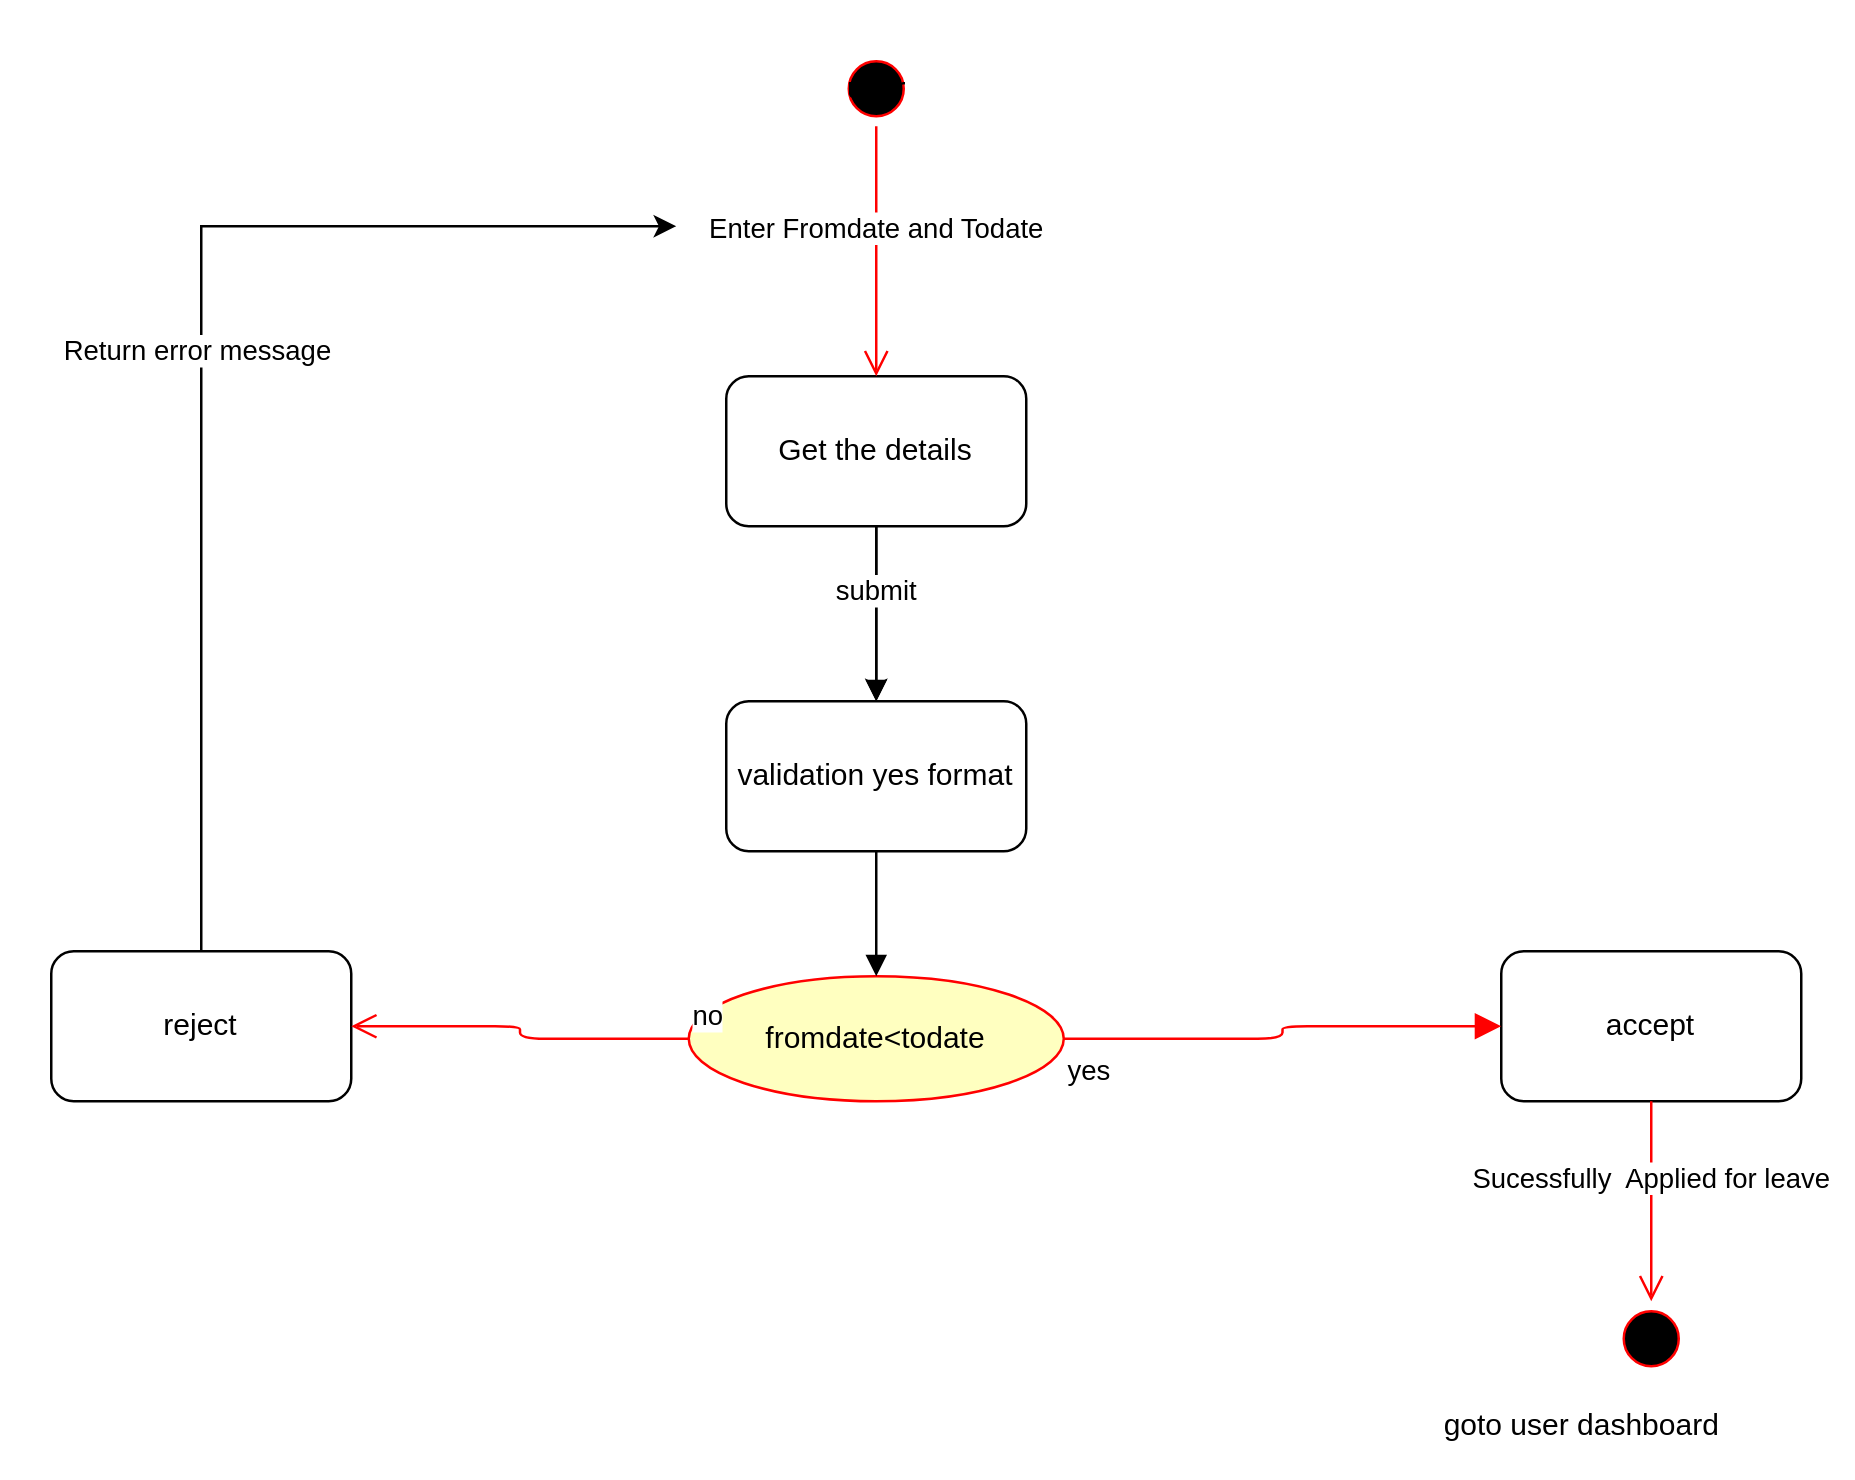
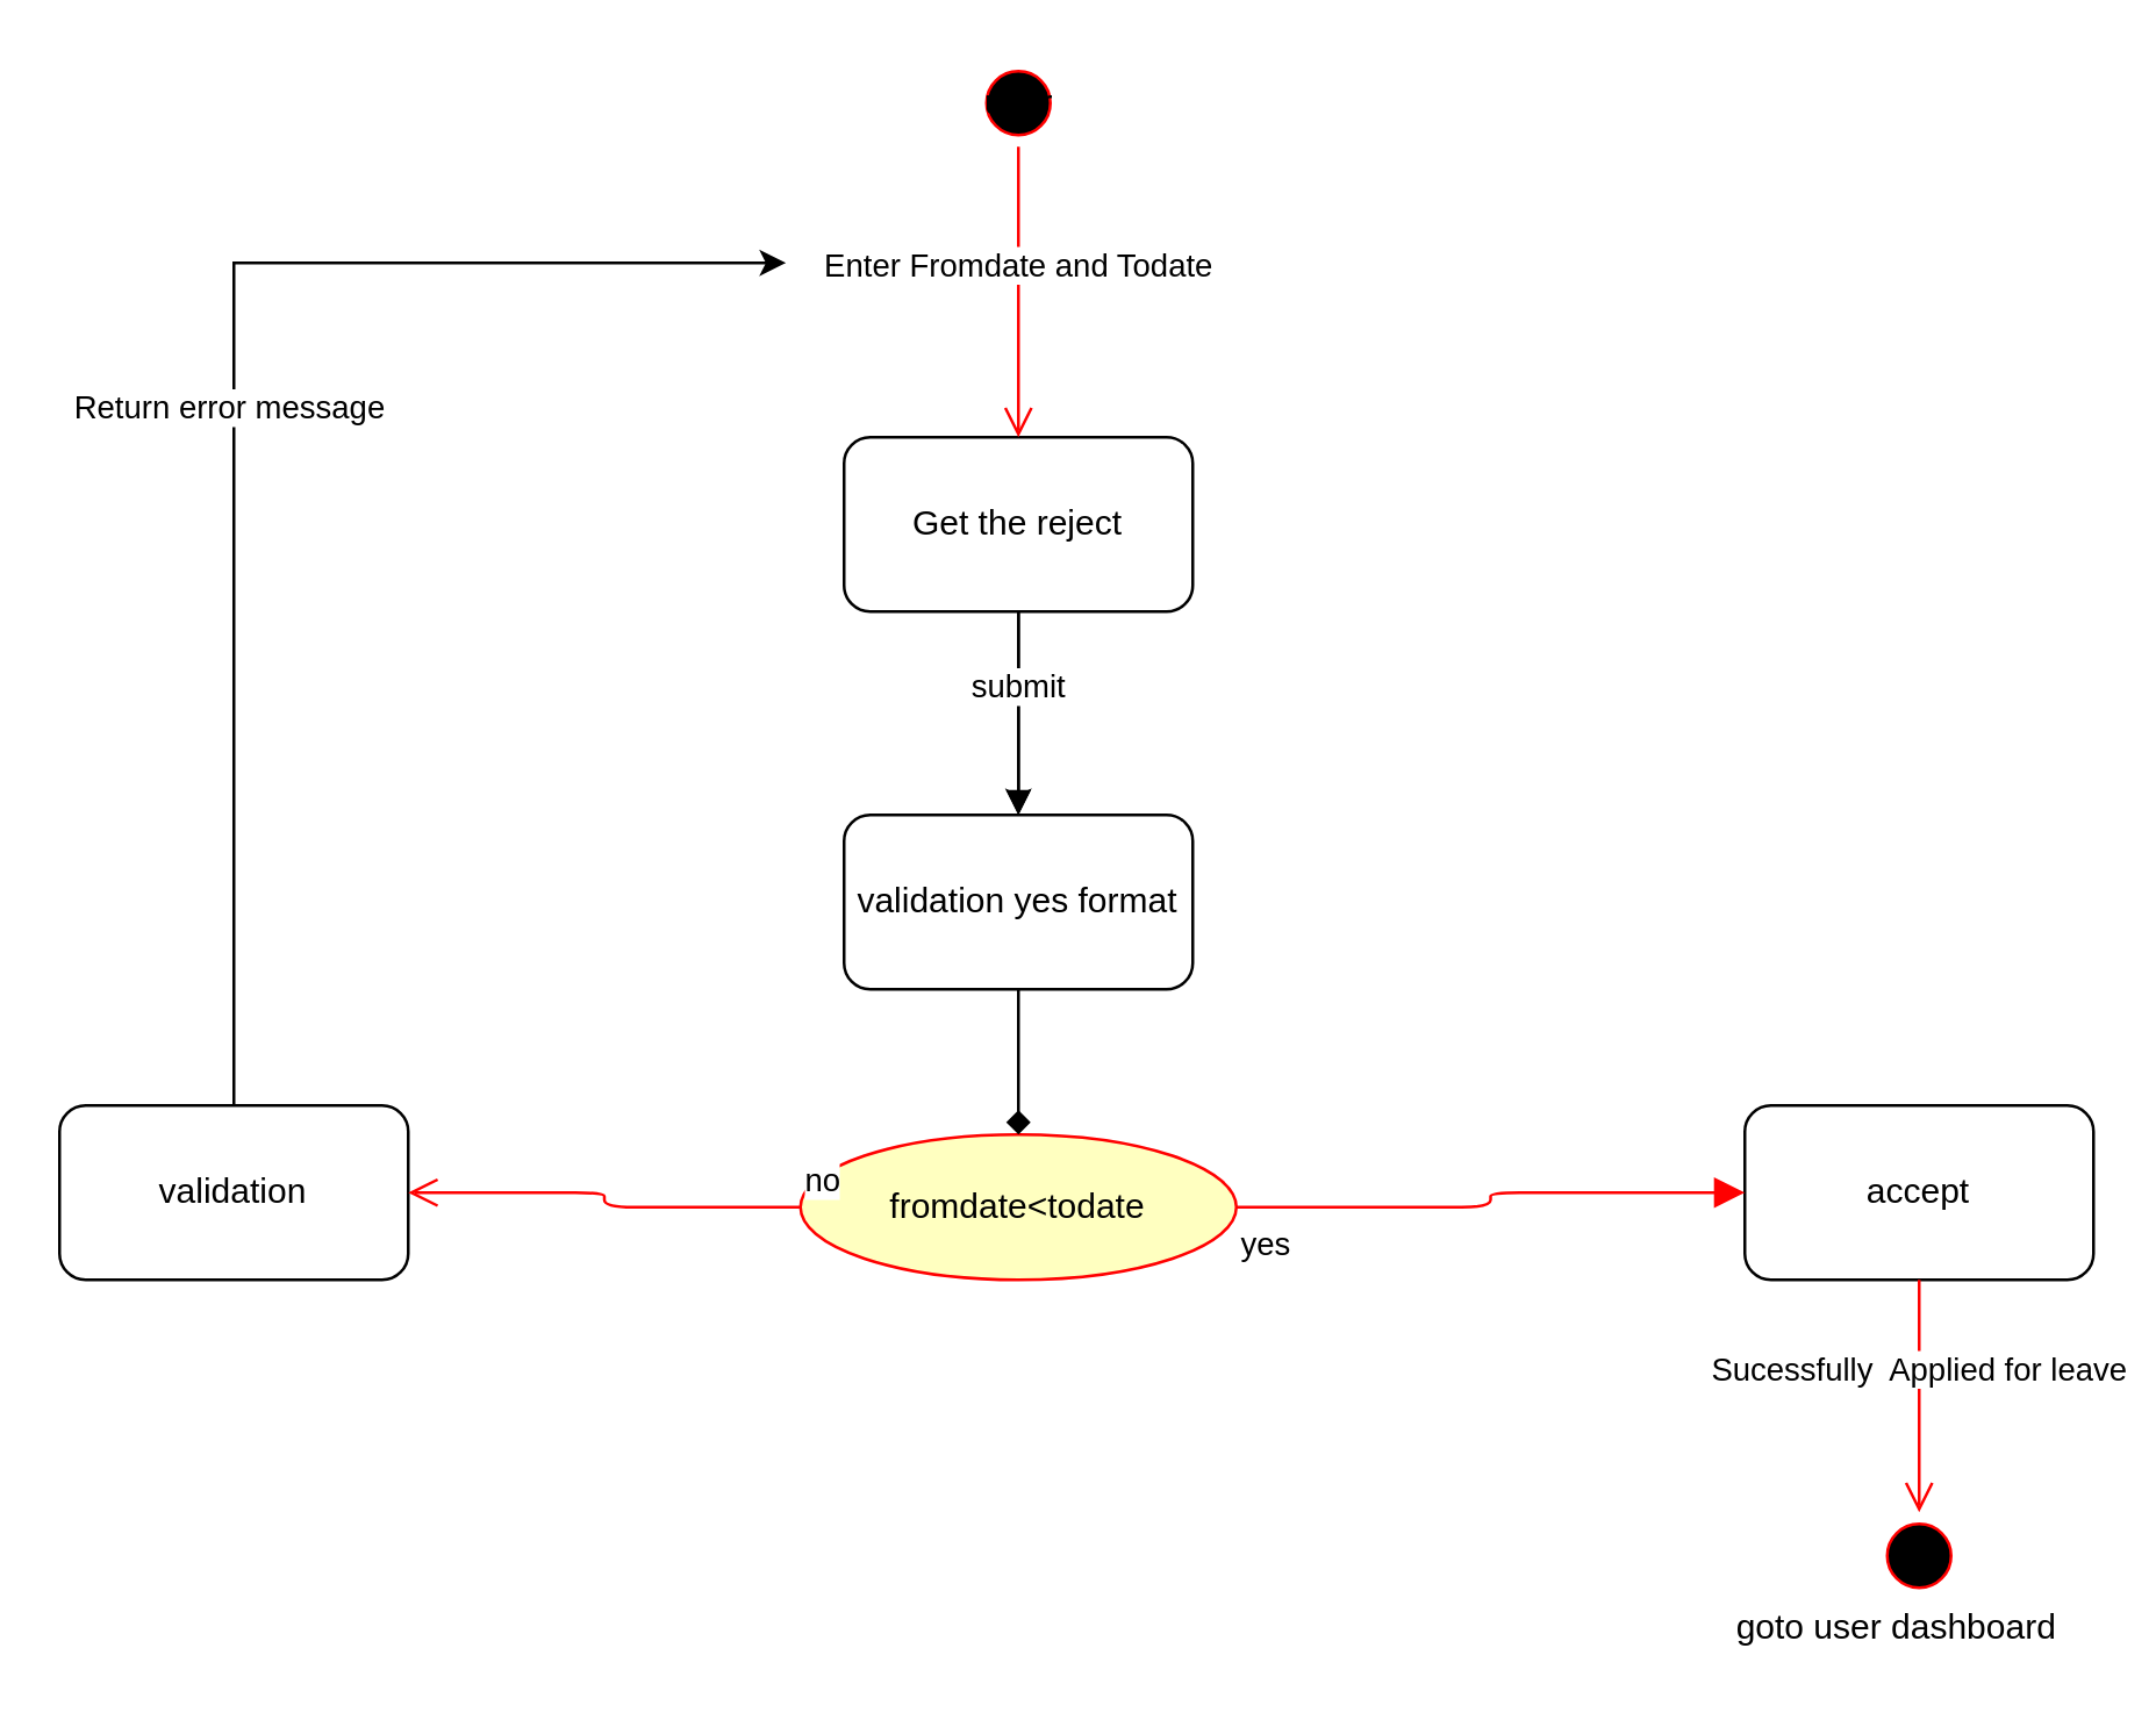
- <mxCell id="3" value="Get the details" style="rounded=1;whiteSpace=wrap;html=1;" parent="1" vertex="1"><mxGeometry x="290" y="150" width="120" height="60" as="geometry" /></mxCell>
+ <mxCell id="3" value="Get the reject" style="rounded=1;whiteSpace=wrap;html=1;" parent="1" vertex="1"><mxGeometry x="290" y="150" width="120" height="60" as="geometry" /></mxCell>
- <mxCell id="14" value="" style="html=1;verticalAlign=bottom;endArrow=block;exitX=0.5;exitY=1;exitDx=0;exitDy=0;entryX=0.5;entryY=0;entryDx=0;entryDy=0;" parent="1" source="4" target="8" edge="1"><mxGeometry width="80" relative="1" as="geometry"><mxPoint x="360" y="220" as="sourcePoint" /><mxPoint x="360" y="290" as="targetPoint" /></mxGeometry></mxCell>
+ <mxCell id="14" value="" style="html=1;verticalAlign=bottom;endArrow=diamond;exitX=0.5;exitY=1;exitDx=0;exitDy=0;entryX=0.5;entryY=0;entryDx=0;entryDy=0;" parent="1" source="4" target="8" edge="1"><mxGeometry width="80" relative="1" as="geometry"><mxPoint x="360" y="220" as="sourcePoint" /><mxPoint x="360" y="290" as="targetPoint" /></mxGeometry></mxCell>
- <mxCell id="6" value="reject" style="rounded=1;whiteSpace=wrap;html=1;" parent="1" vertex="1"><mxGeometry x="20" y="380" width="120" height="60" as="geometry" /></mxCell>
+ <mxCell id="6" value="validation" style="rounded=1;whiteSpace=wrap;html=1;" parent="1" vertex="1"><mxGeometry x="20" y="380" width="120" height="60" as="geometry" /></mxCell>
- <mxCell id="17" value="goto user dashboard" style="text;html=1;strokeColor=none;fillColor=none;align=center;verticalAlign=middle;whiteSpace=wrap;rounded=0;" parent="1" vertex="1"><mxGeometry x="565" y="560" width="135" height="20" as="geometry" /></mxCell>
+ <mxCell id="17" value="goto user dashboard" style="text;html=1;strokeColor=none;fillColor=none;align=center;verticalAlign=middle;whiteSpace=wrap;rounded=0;" parent="1" vertex="1"><mxGeometry x="585" y="550" width="135" height="20" as="geometry" /></mxCell>
